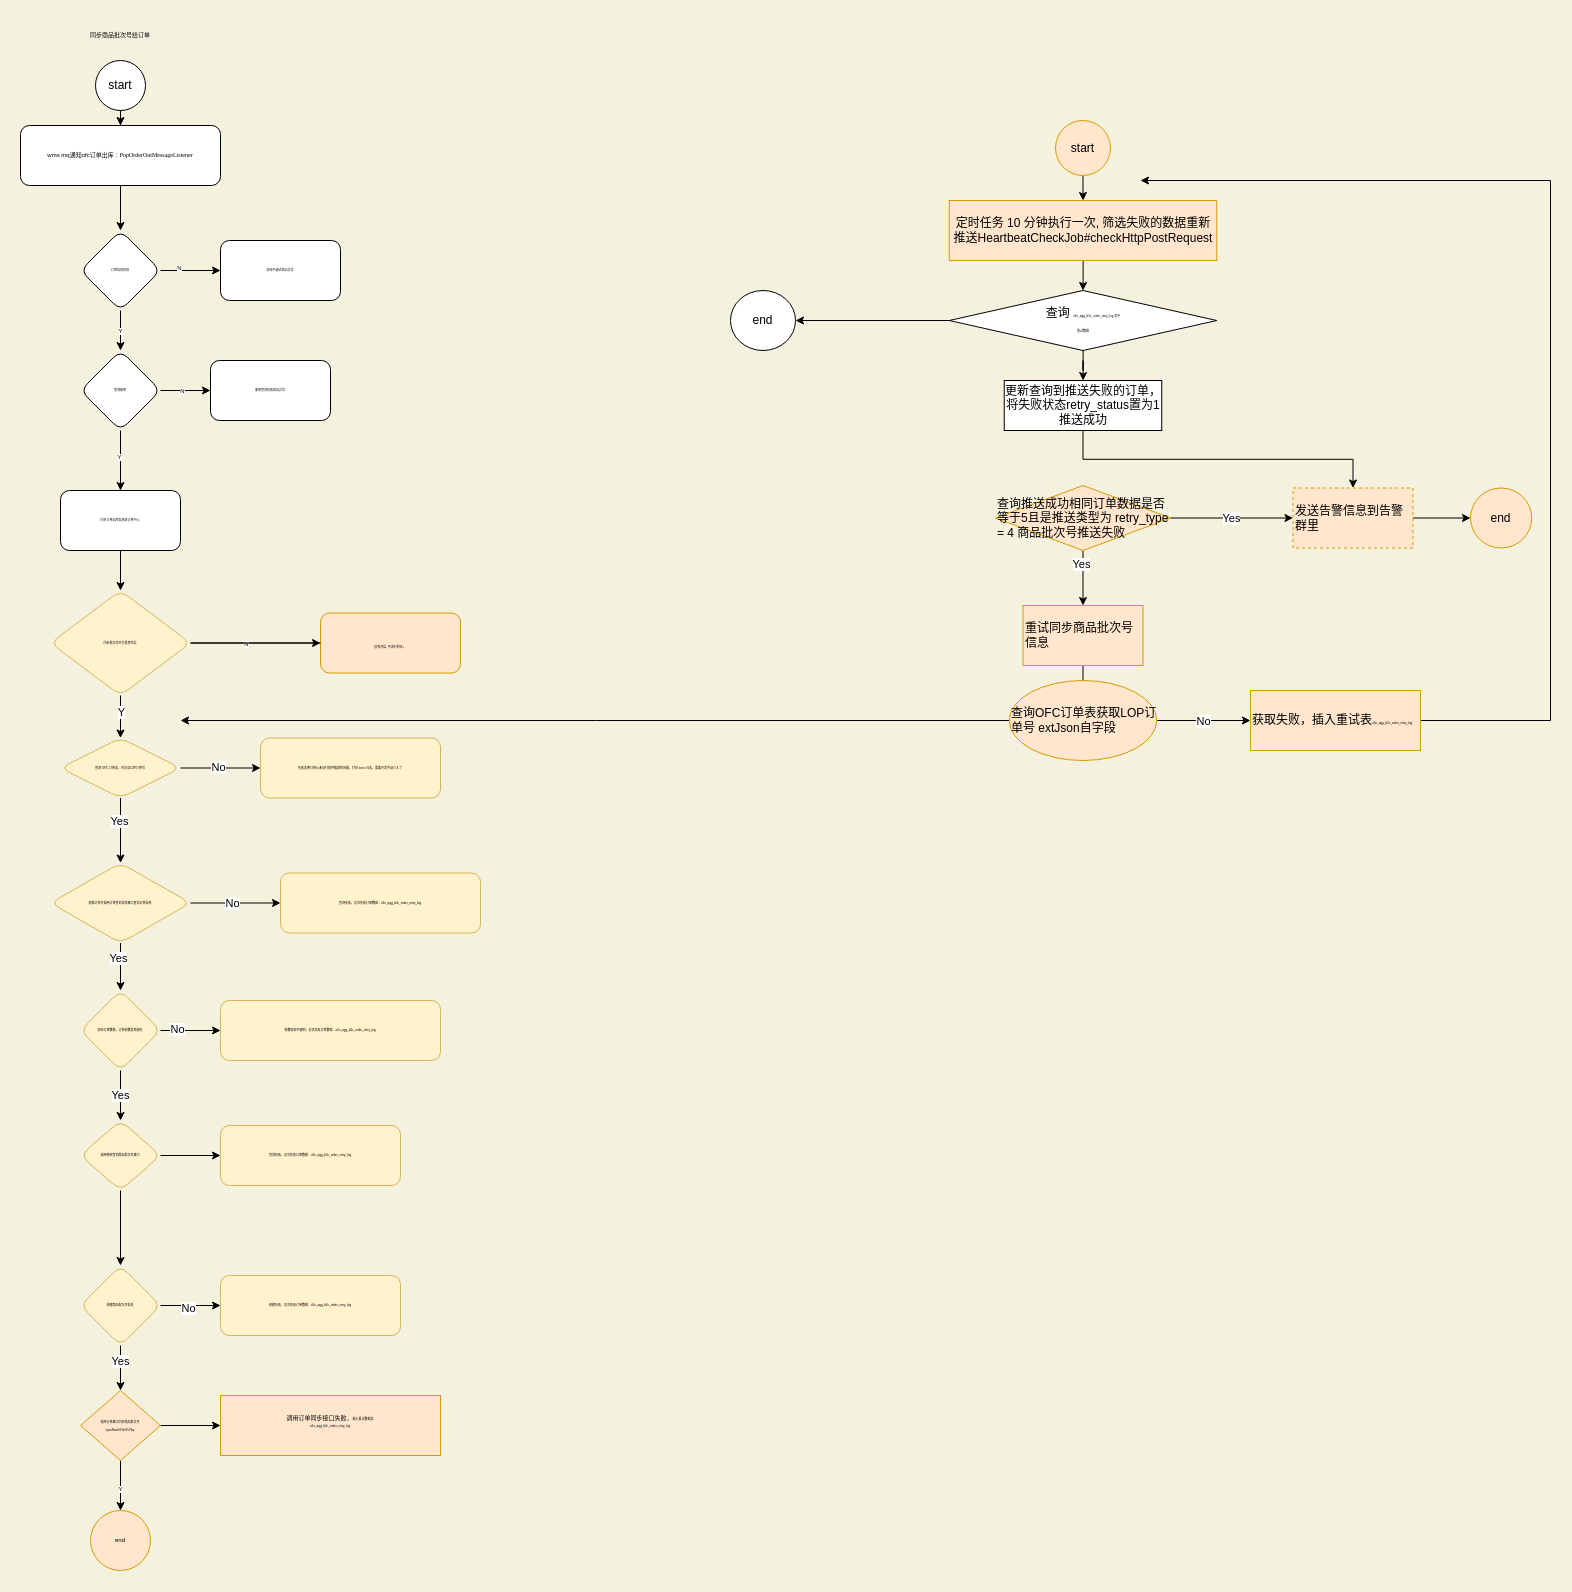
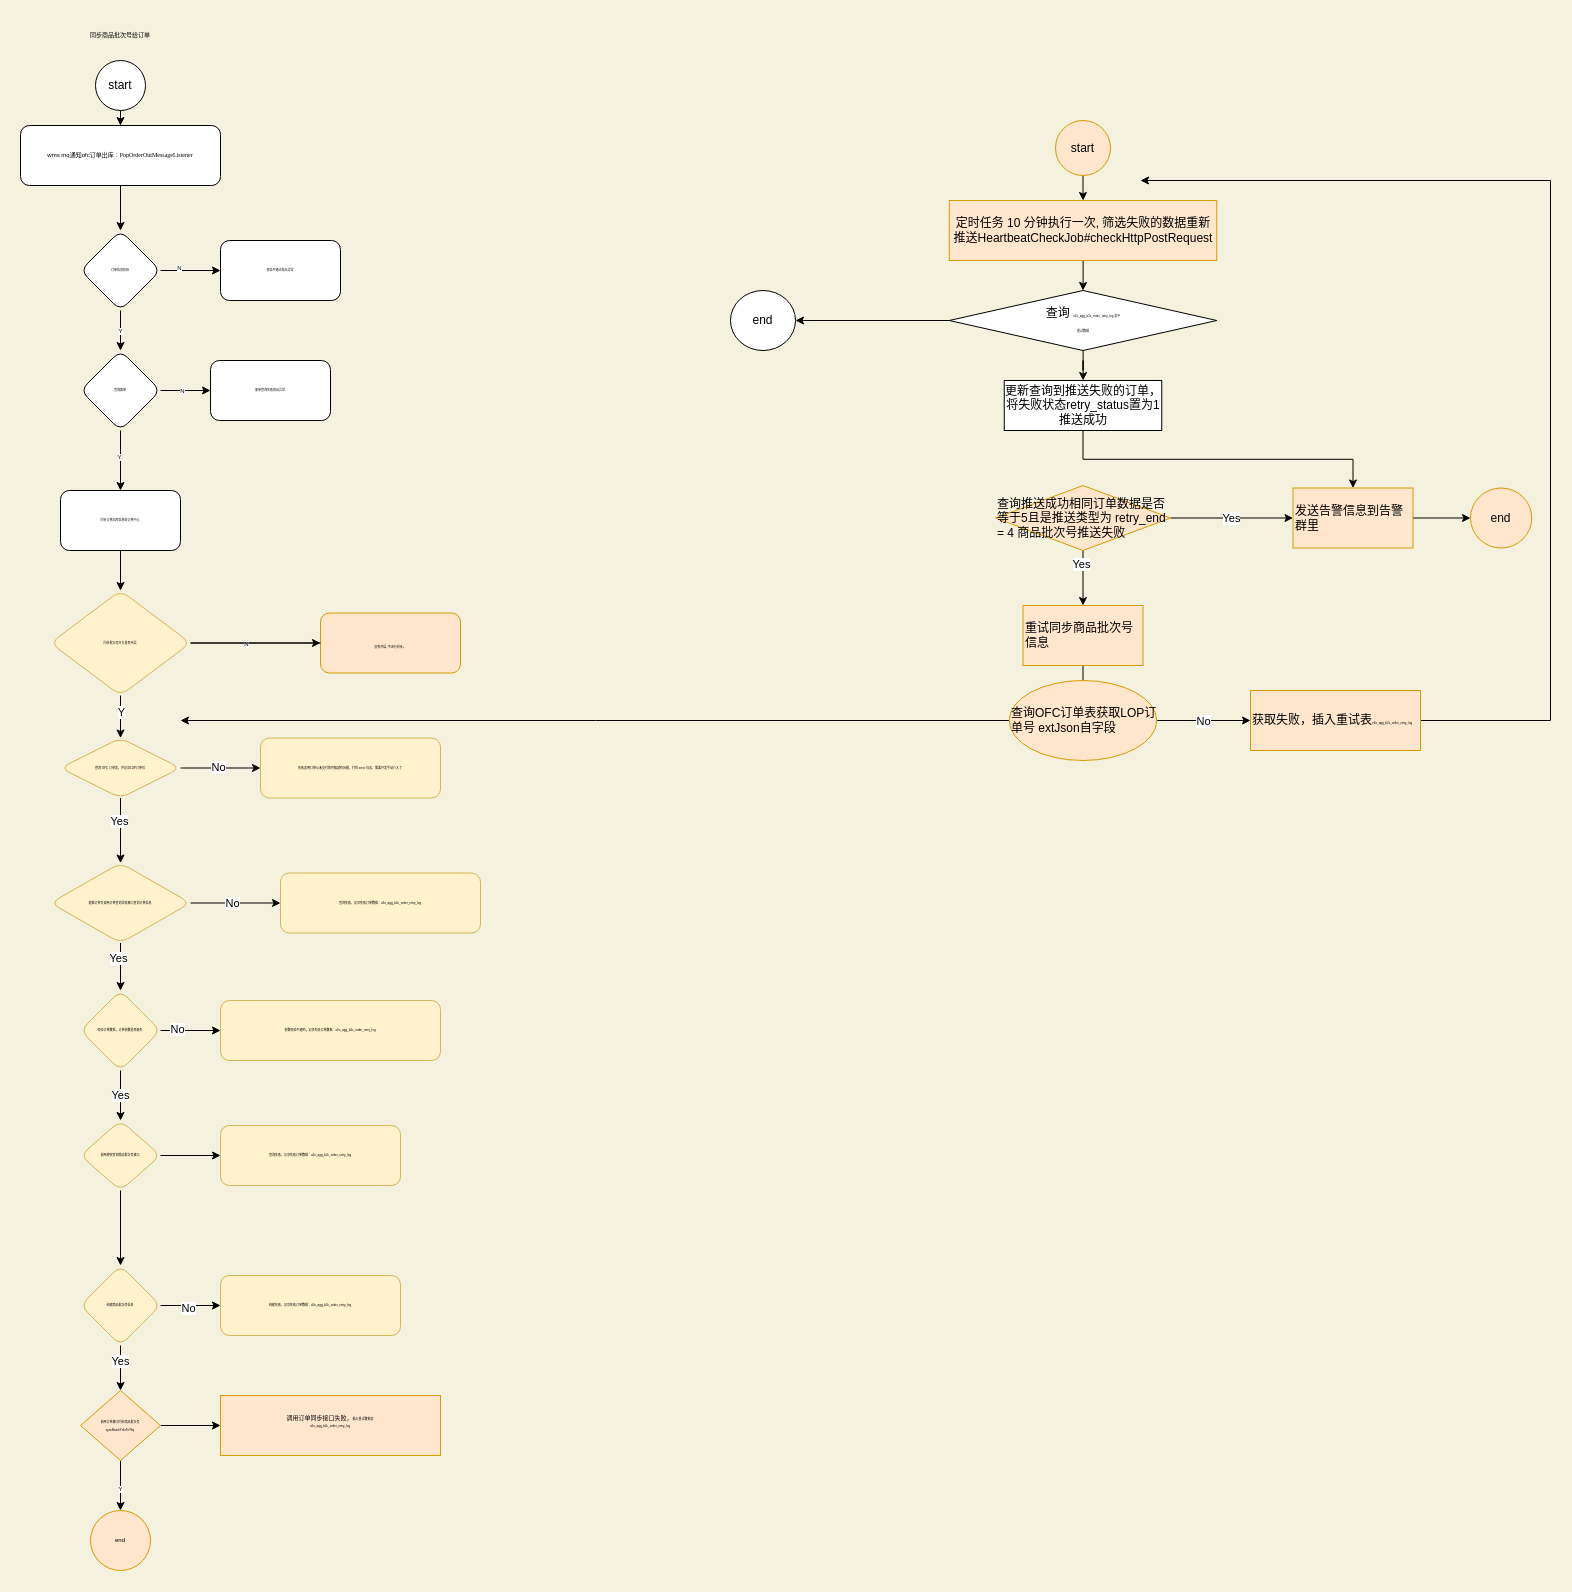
- <mxCell id="45" value="发送告警信息到告警群里" style="whiteSpace=wrap;html=1;align=left;fillColor=#ffe6cc;strokeColor=#d79b00;dashed=1;" parent="1" vertex="1"><mxGeometry x="1292.5" y="487.5" width="120" height="60" as="geometry" /></mxCell>
+ <mxCell id="45" value="发送告警信息到告警群里" style="whiteSpace=wrap;html=1;align=left;fillColor=#ffe6cc;strokeColor=#d79b00;" parent="1" vertex="1"><mxGeometry x="1292.5" y="487.5" width="120" height="60" as="geometry" /></mxCell>
- <mxCell id="43" value="查询推送成功相同订单数据是否等于5且是推送类型为 retry_type = 4 商品批次号推送失败" style="rhombus;whiteSpace=wrap;html=1;align=left;fillColor=#ffe6cc;strokeColor=#d79b00;" parent="1" vertex="1"><mxGeometry x="995" y="485" width="175" height="65" as="geometry" /></mxCell>
+ <mxCell id="43" value="查询推送成功相同订单数据是否等于5且是推送类型为 retry_end = 4 商品批次号推送失败" style="rhombus;whiteSpace=wrap;html=1;align=left;fillColor=#ffe6cc;strokeColor=#d79b00;" parent="1" vertex="1"><mxGeometry x="995" y="485" width="175" height="65" as="geometry" /></mxCell>
